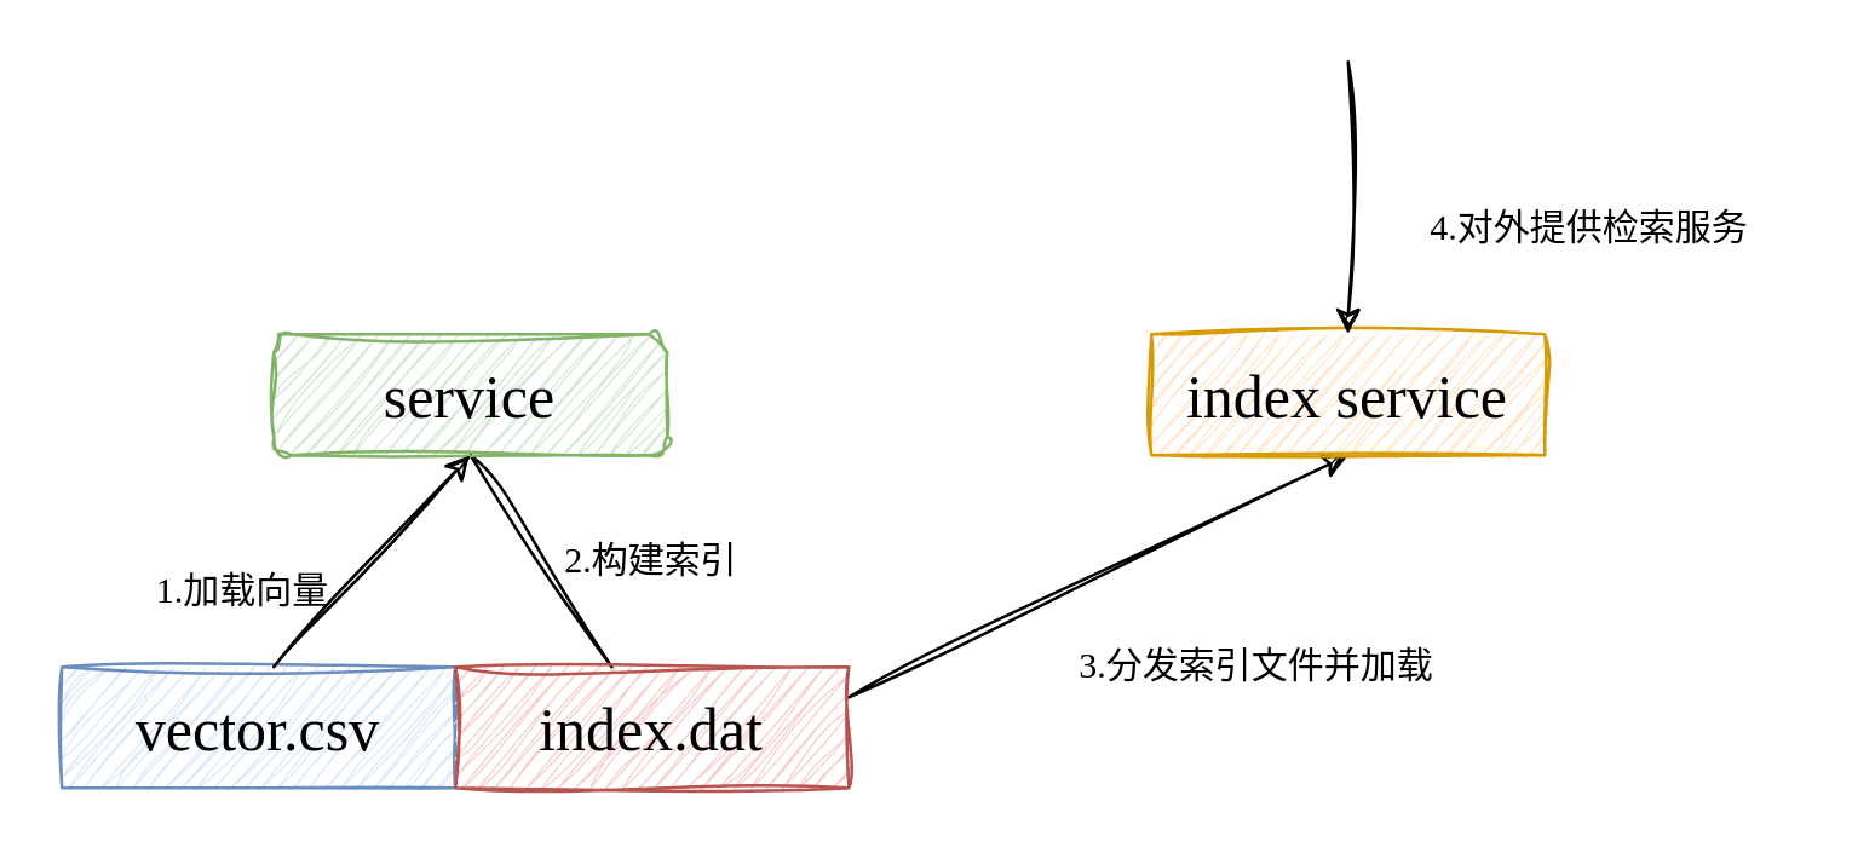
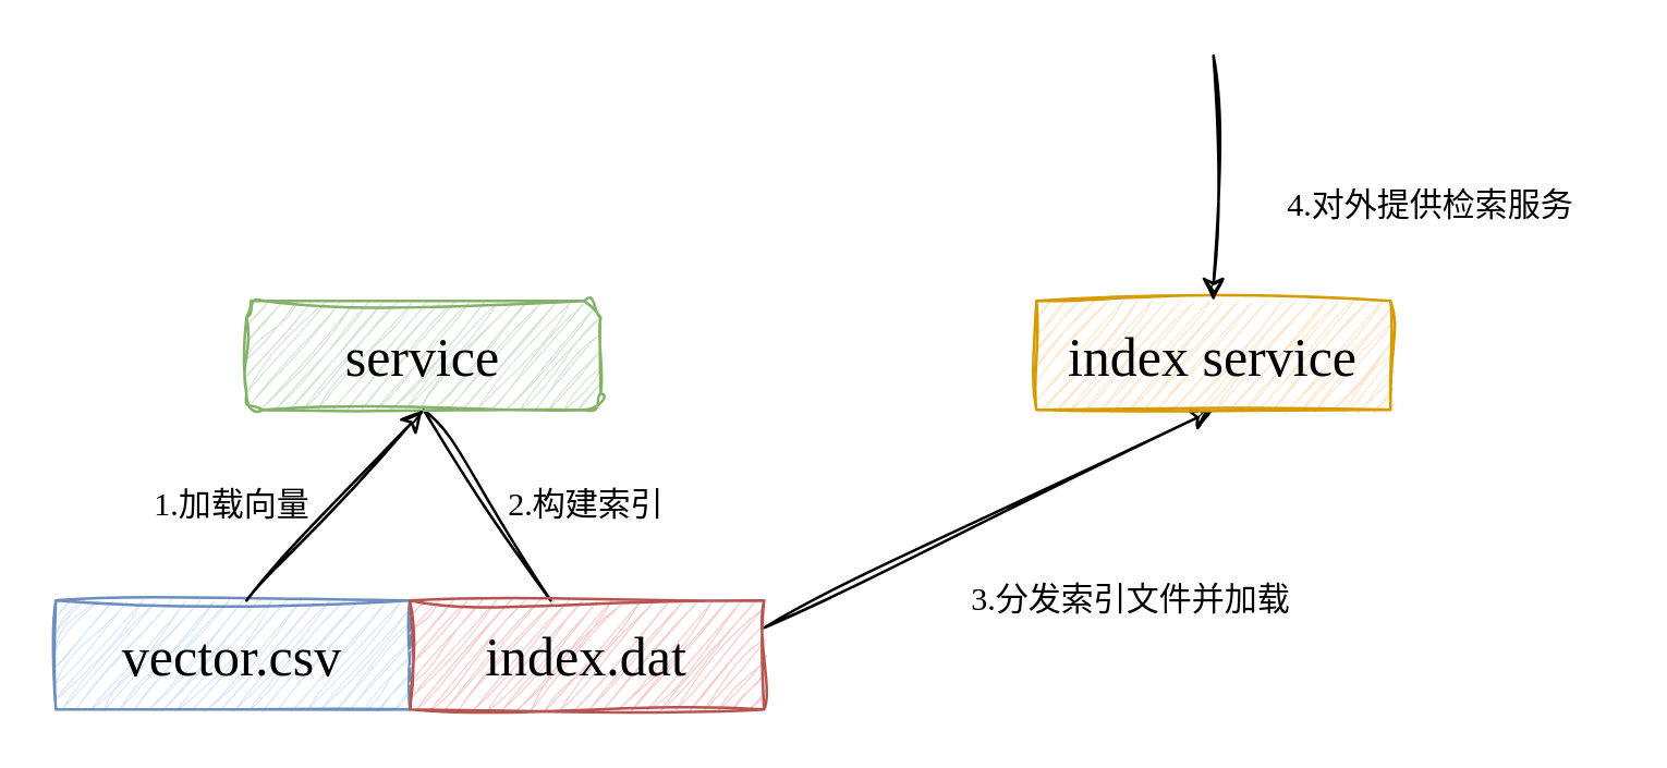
- <mxCell id="10" value="&lt;font face=&quot;Comic Sans MS&quot;&gt;1.加载向量&lt;/font&gt;" style="text;html=1;strokeColor=none;fillColor=none;align=center;verticalAlign=middle;whiteSpace=wrap;rounded=0;" vertex="1" parent="1"><mxGeometry x="40" y="180" width="80" height="30" as="geometry" /></mxCell>
+ <mxCell id="10" value="&lt;font face=&quot;Comic Sans MS&quot;&gt;1.加载向量&lt;/font&gt;" style="text;html=1;strokeColor=none;fillColor=none;align=center;verticalAlign=middle;whiteSpace=wrap;rounded=0;" vertex="1" parent="1"><mxGeometry x="45" y="170" width="80" height="30" as="geometry" /></mxCell>
